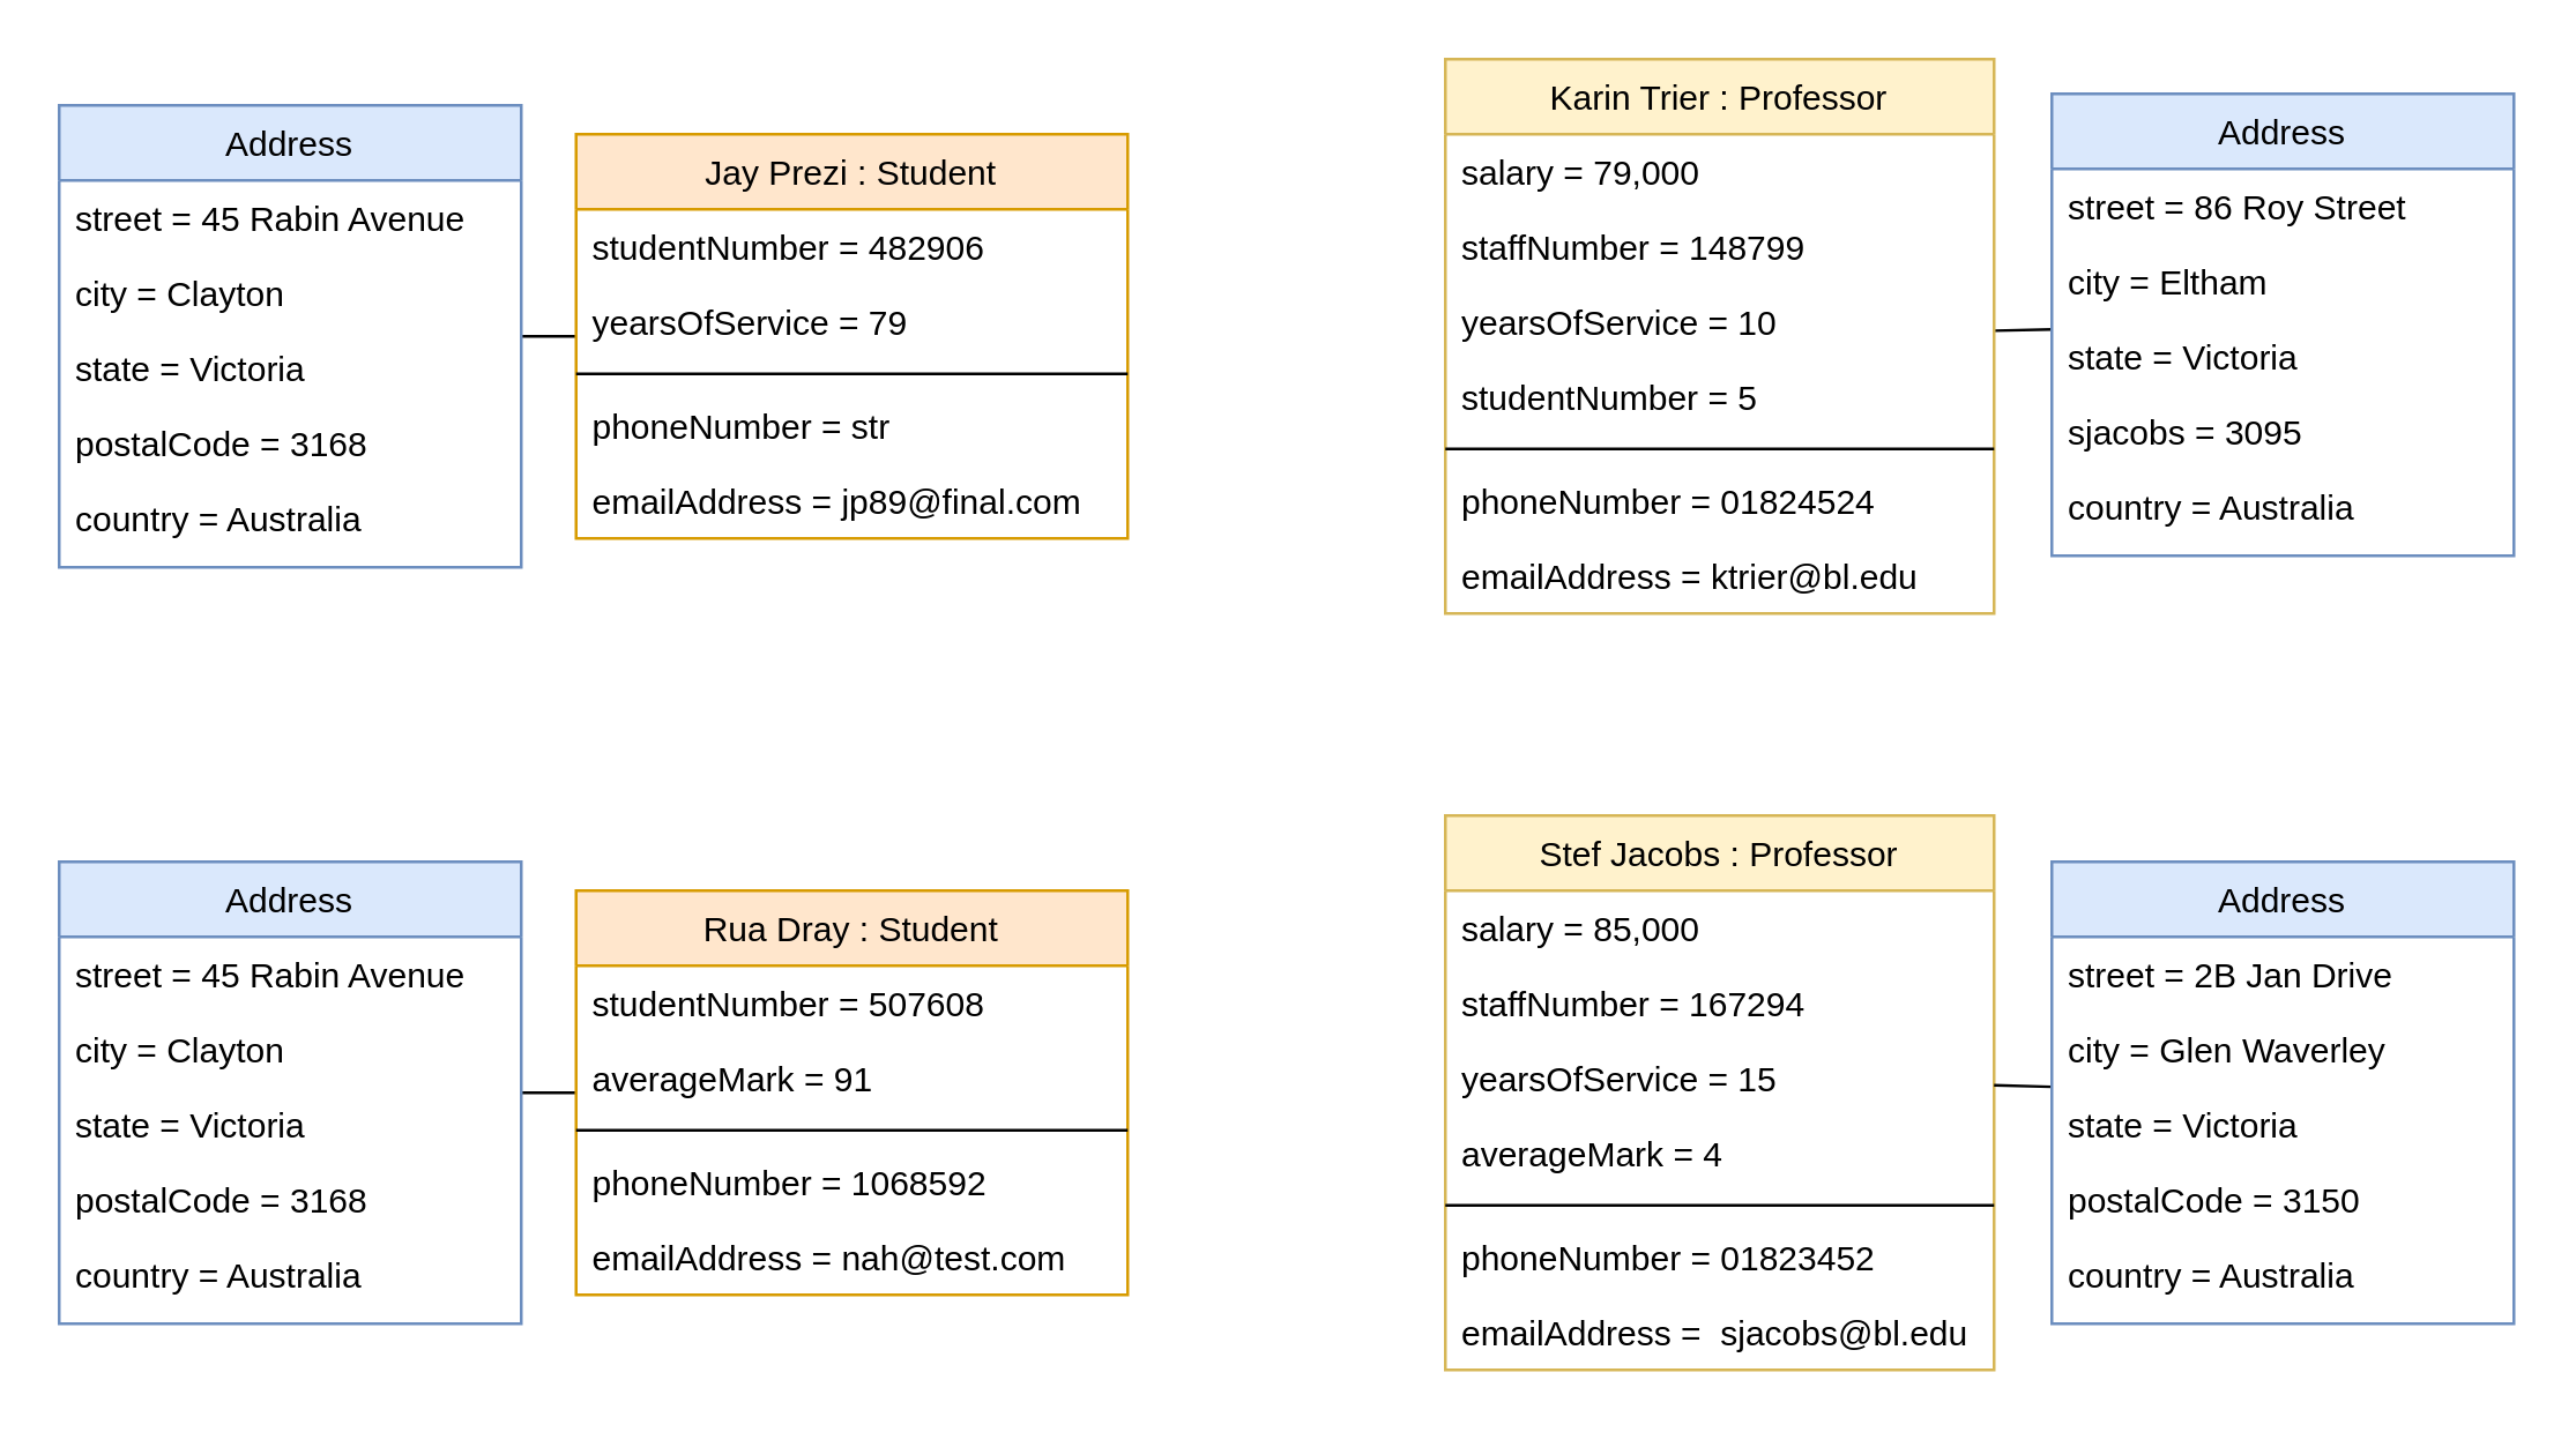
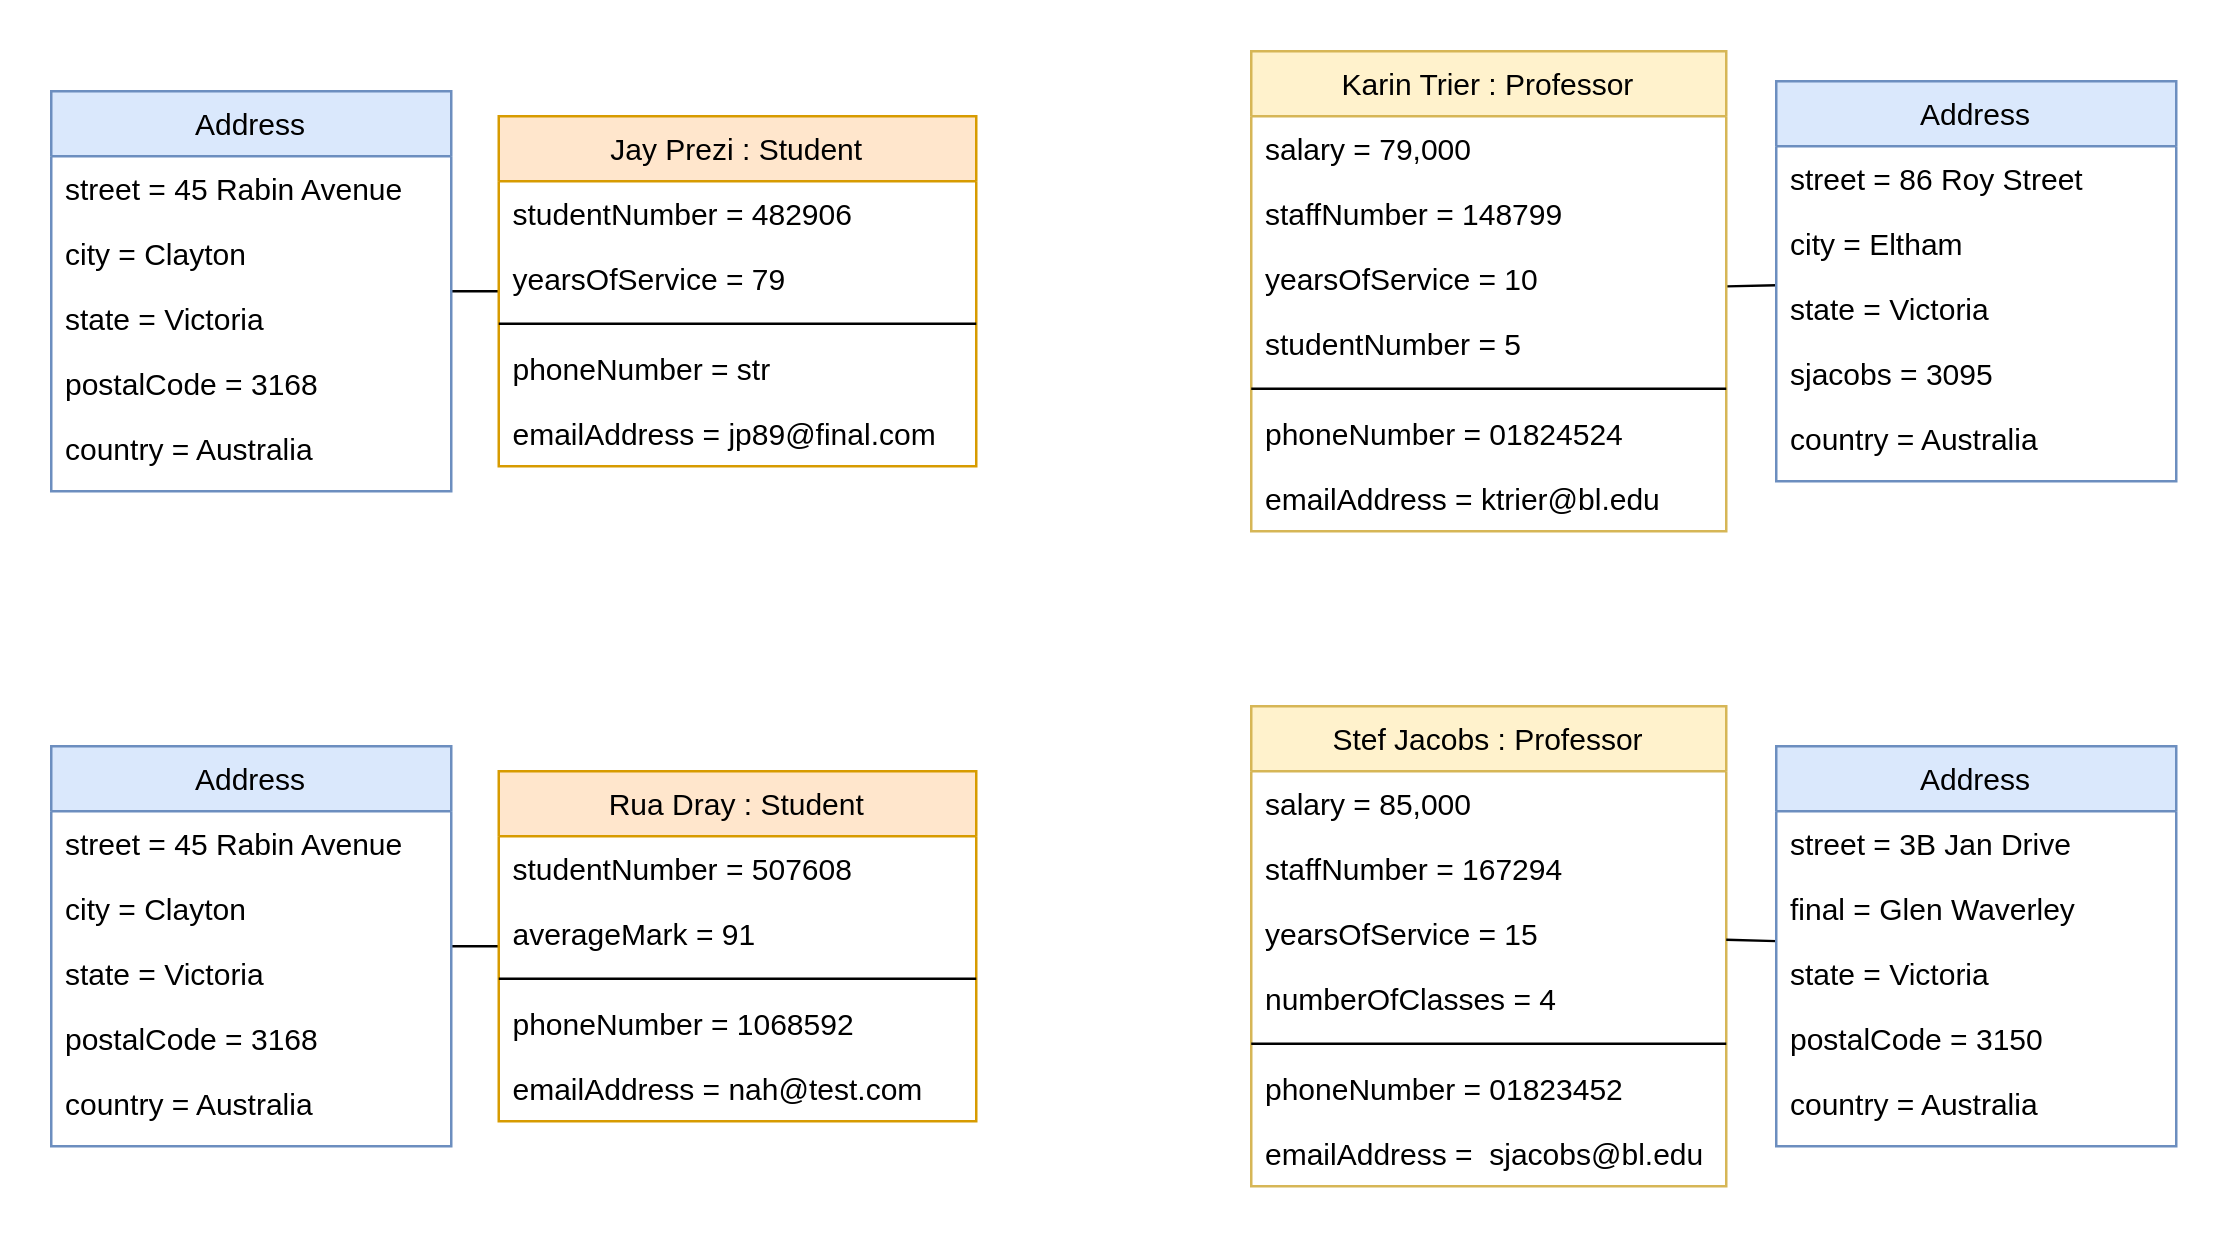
- <mxCell id="53" value="street = 2B Jan Drive" style="text;align=left;verticalAlign=top;spacingLeft=4;spacingRight=4;overflow=hidden;rotatable=0;points=[[0,0.5],[1,0.5]];portConstraint=eastwest;" vertex="1" parent="52"><mxGeometry y="26" width="160" height="26" as="geometry" /></mxCell>
+ <mxCell id="53" value="street = 3B Jan Drive" style="text;align=left;verticalAlign=top;spacingLeft=4;spacingRight=4;overflow=hidden;rotatable=0;points=[[0,0.5],[1,0.5]];portConstraint=eastwest;" vertex="1" parent="52"><mxGeometry y="26" width="160" height="26" as="geometry" /></mxCell>
- <mxCell id="54" value="city = Glen Waverley" style="text;align=left;verticalAlign=top;spacingLeft=4;spacingRight=4;overflow=hidden;rotatable=0;points=[[0,0.5],[1,0.5]];portConstraint=eastwest;rounded=0;shadow=0;html=0;" vertex="1" parent="52"><mxGeometry y="52" width="160" height="26" as="geometry" /></mxCell>
+ <mxCell id="54" value="final = Glen Waverley" style="text;align=left;verticalAlign=top;spacingLeft=4;spacingRight=4;overflow=hidden;rotatable=0;points=[[0,0.5],[1,0.5]];portConstraint=eastwest;rounded=0;shadow=0;html=0;" vertex="1" parent="52"><mxGeometry y="52" width="160" height="26" as="geometry" /></mxCell>
- <mxCell id="29" value="averageMark = 4" style="text;align=left;verticalAlign=top;spacingLeft=4;spacingRight=4;overflow=hidden;rotatable=0;points=[[0,0.5],[1,0.5]];portConstraint=eastwest;" vertex="1" parent="25"><mxGeometry y="104" width="190" height="26" as="geometry" /></mxCell>
+ <mxCell id="29" value="numberOfClasses = 4" style="text;align=left;verticalAlign=top;spacingLeft=4;spacingRight=4;overflow=hidden;rotatable=0;points=[[0,0.5],[1,0.5]];portConstraint=eastwest;" vertex="1" parent="25"><mxGeometry y="104" width="190" height="26" as="geometry" /></mxCell>
